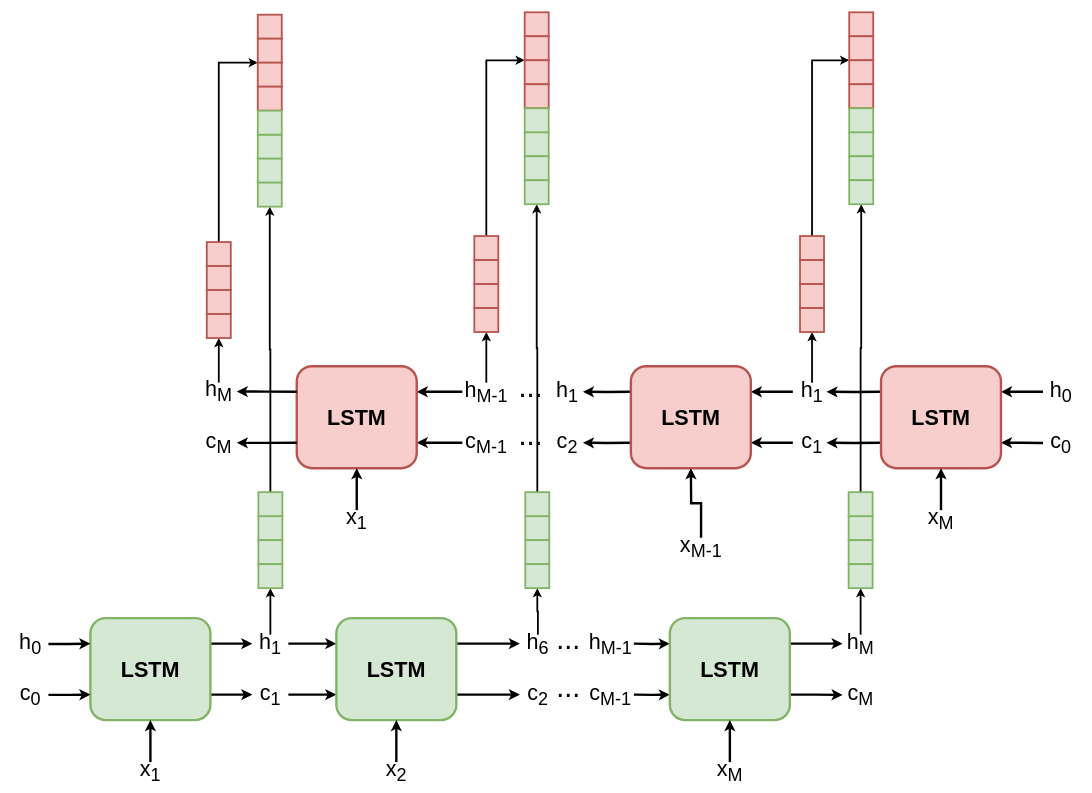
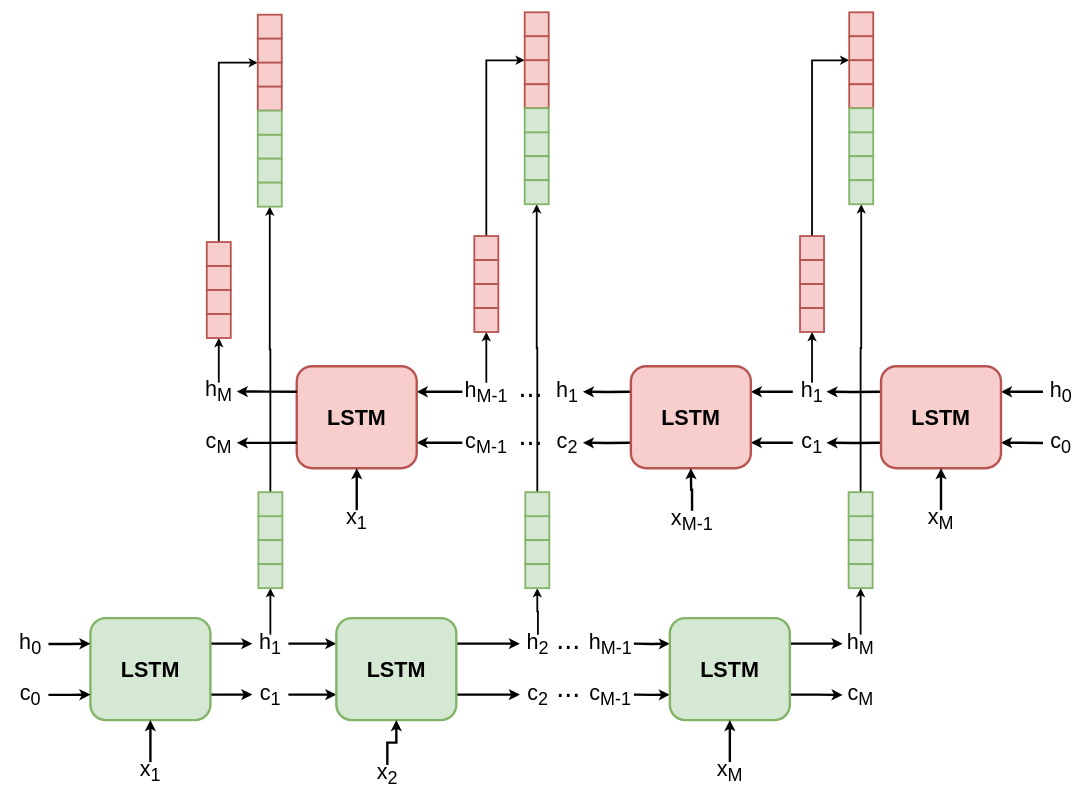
- <mxCell id="52" value="x&lt;sub&gt;M-1&lt;/sub&gt;" style="text;html=1;align=center;verticalAlign=middle;whiteSpace=wrap;rounded=0;fontSize=36;strokeWidth=3;" vertex="1" parent="1"><mxGeometry x="1128" y="896" width="80" height="30" as="geometry" /></mxCell>
+ <mxCell id="52" value="x&lt;sub&gt;M-1&lt;/sub&gt;" style="text;html=1;align=center;verticalAlign=middle;whiteSpace=wrap;rounded=0;fontSize=36;strokeWidth=3;" vertex="1" parent="1"><mxGeometry x="1113" y="851" width="80" height="30" as="geometry" /></mxCell>
- <mxCell id="25" value="h&lt;sub&gt;6&lt;/sub&gt;" style="text;html=1;align=center;verticalAlign=middle;whiteSpace=wrap;rounded=0;fontSize=36;" vertex="1" parent="1"><mxGeometry x="866" y="1057.5" width="60" height="30" as="geometry" /></mxCell>
+ <mxCell id="25" value="h&lt;sub&gt;2&lt;/sub&gt;" style="text;html=1;align=center;verticalAlign=middle;whiteSpace=wrap;rounded=0;fontSize=36;" vertex="1" parent="1"><mxGeometry x="866" y="1057.5" width="60" height="30" as="geometry" /></mxCell>
- <mxCell id="20" value="x&lt;sub&gt;2&lt;/sub&gt;" style="text;html=1;align=center;verticalAlign=middle;whiteSpace=wrap;rounded=0;fontSize=36;strokeWidth=3;" vertex="1" parent="1"><mxGeometry x="630" y="1270" width="60" height="30" as="geometry" /></mxCell>
+ <mxCell id="20" value="x&lt;sub&gt;2&lt;/sub&gt;" style="text;html=1;align=center;verticalAlign=middle;whiteSpace=wrap;rounded=0;fontSize=36;strokeWidth=3;" vertex="1" parent="1"><mxGeometry x="615" y="1275" width="60" height="30" as="geometry" /></mxCell>
